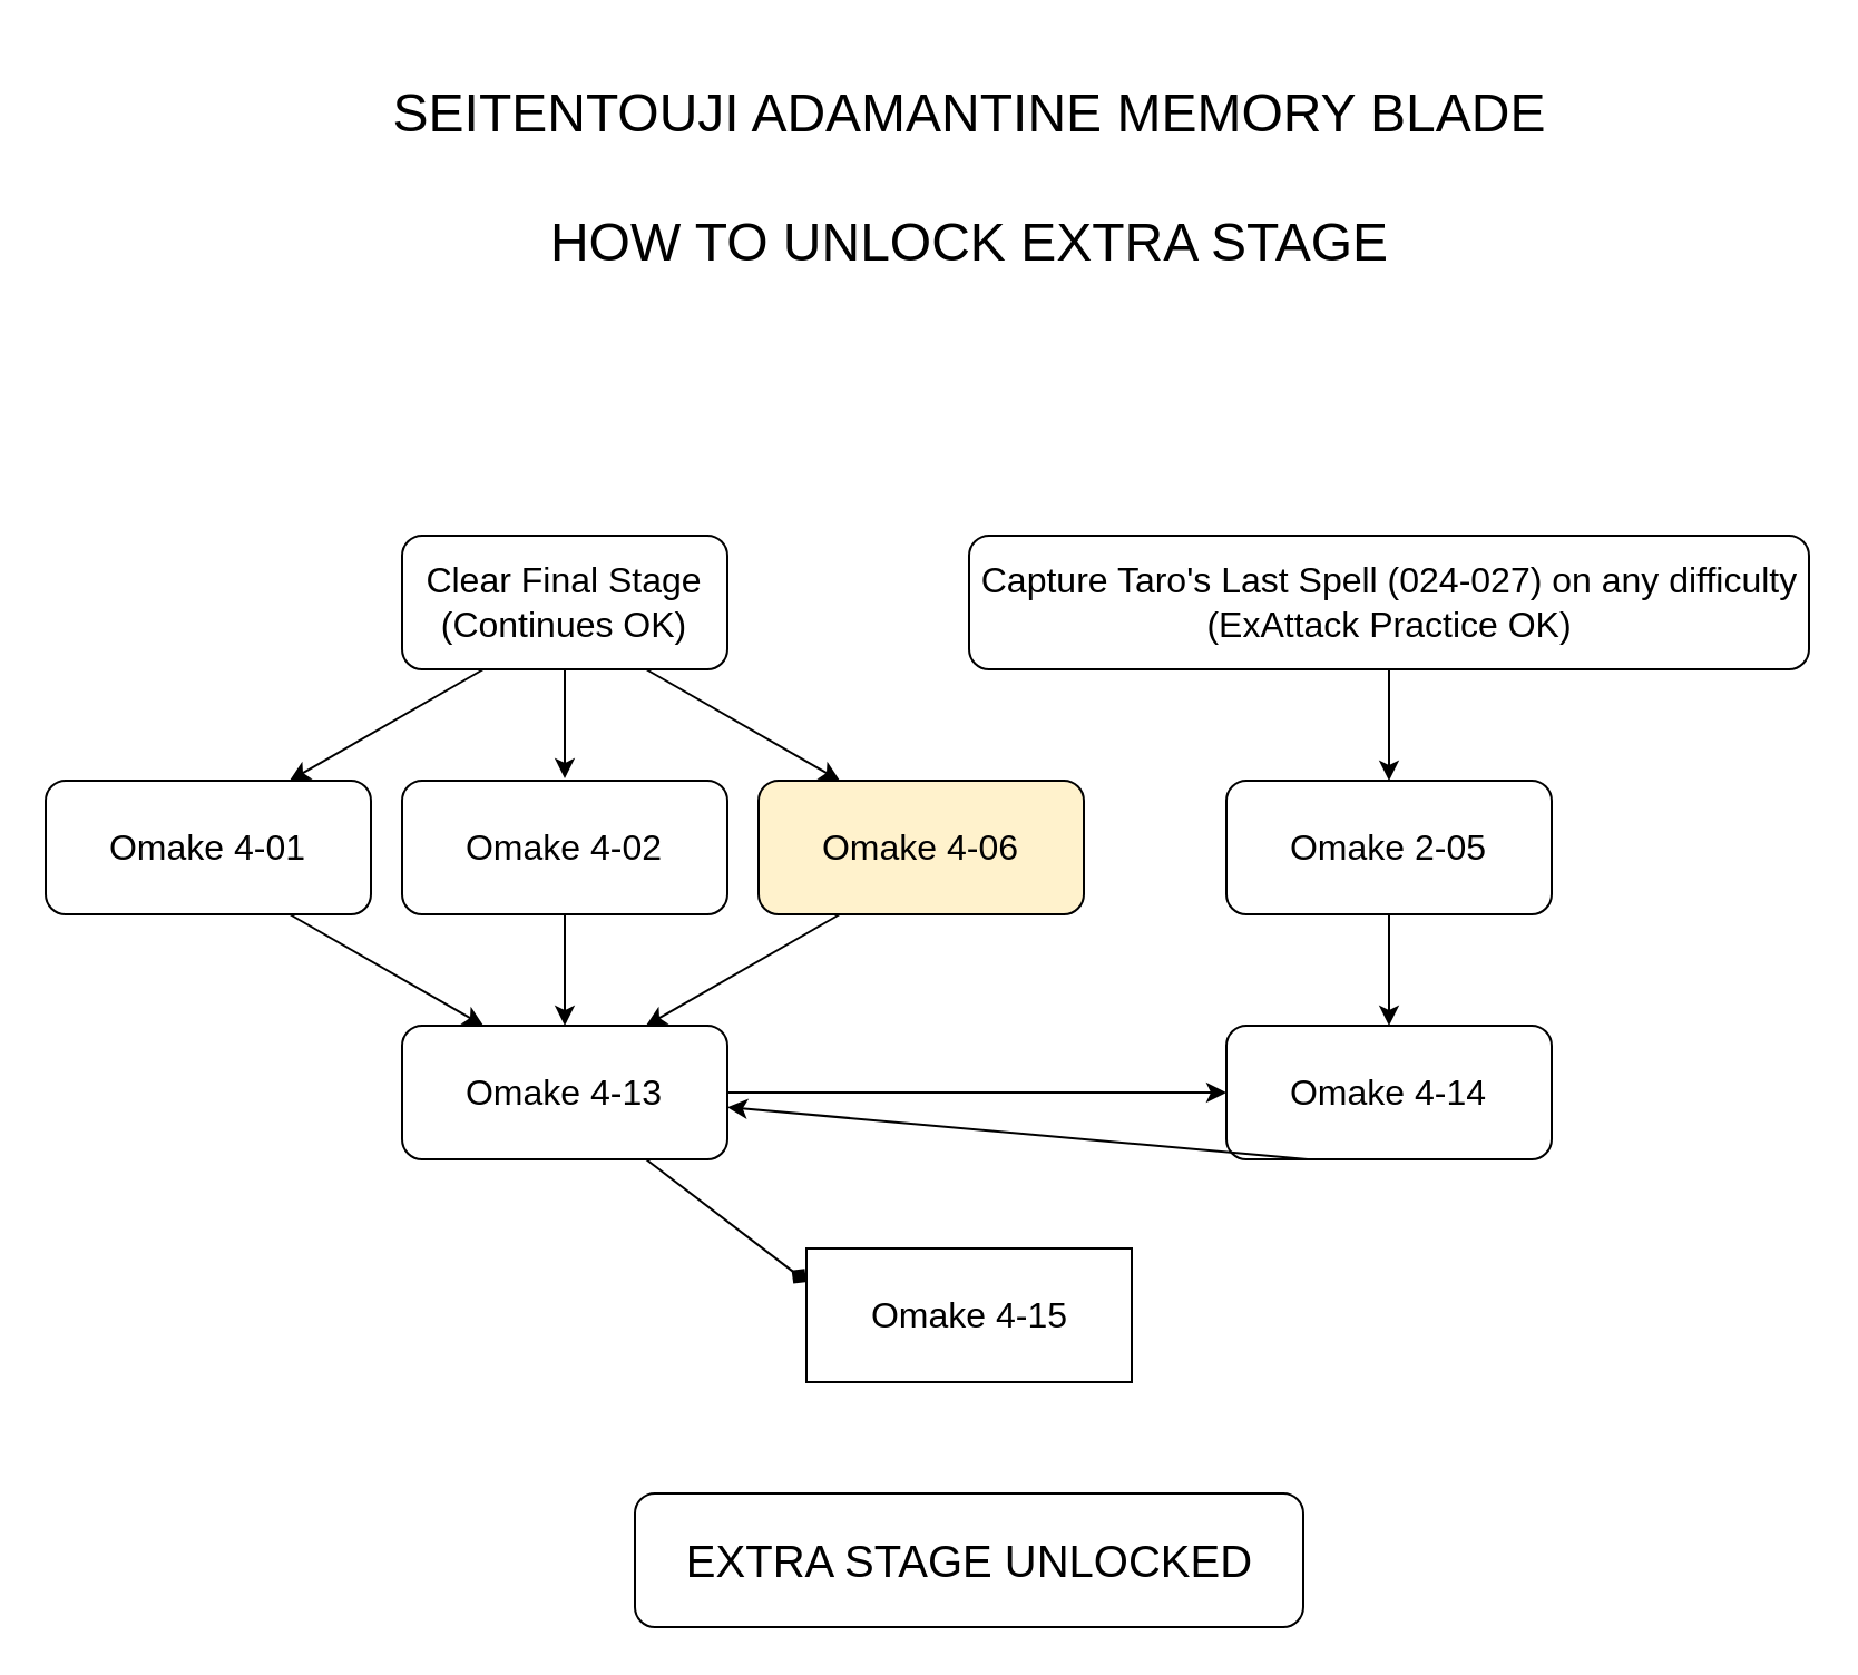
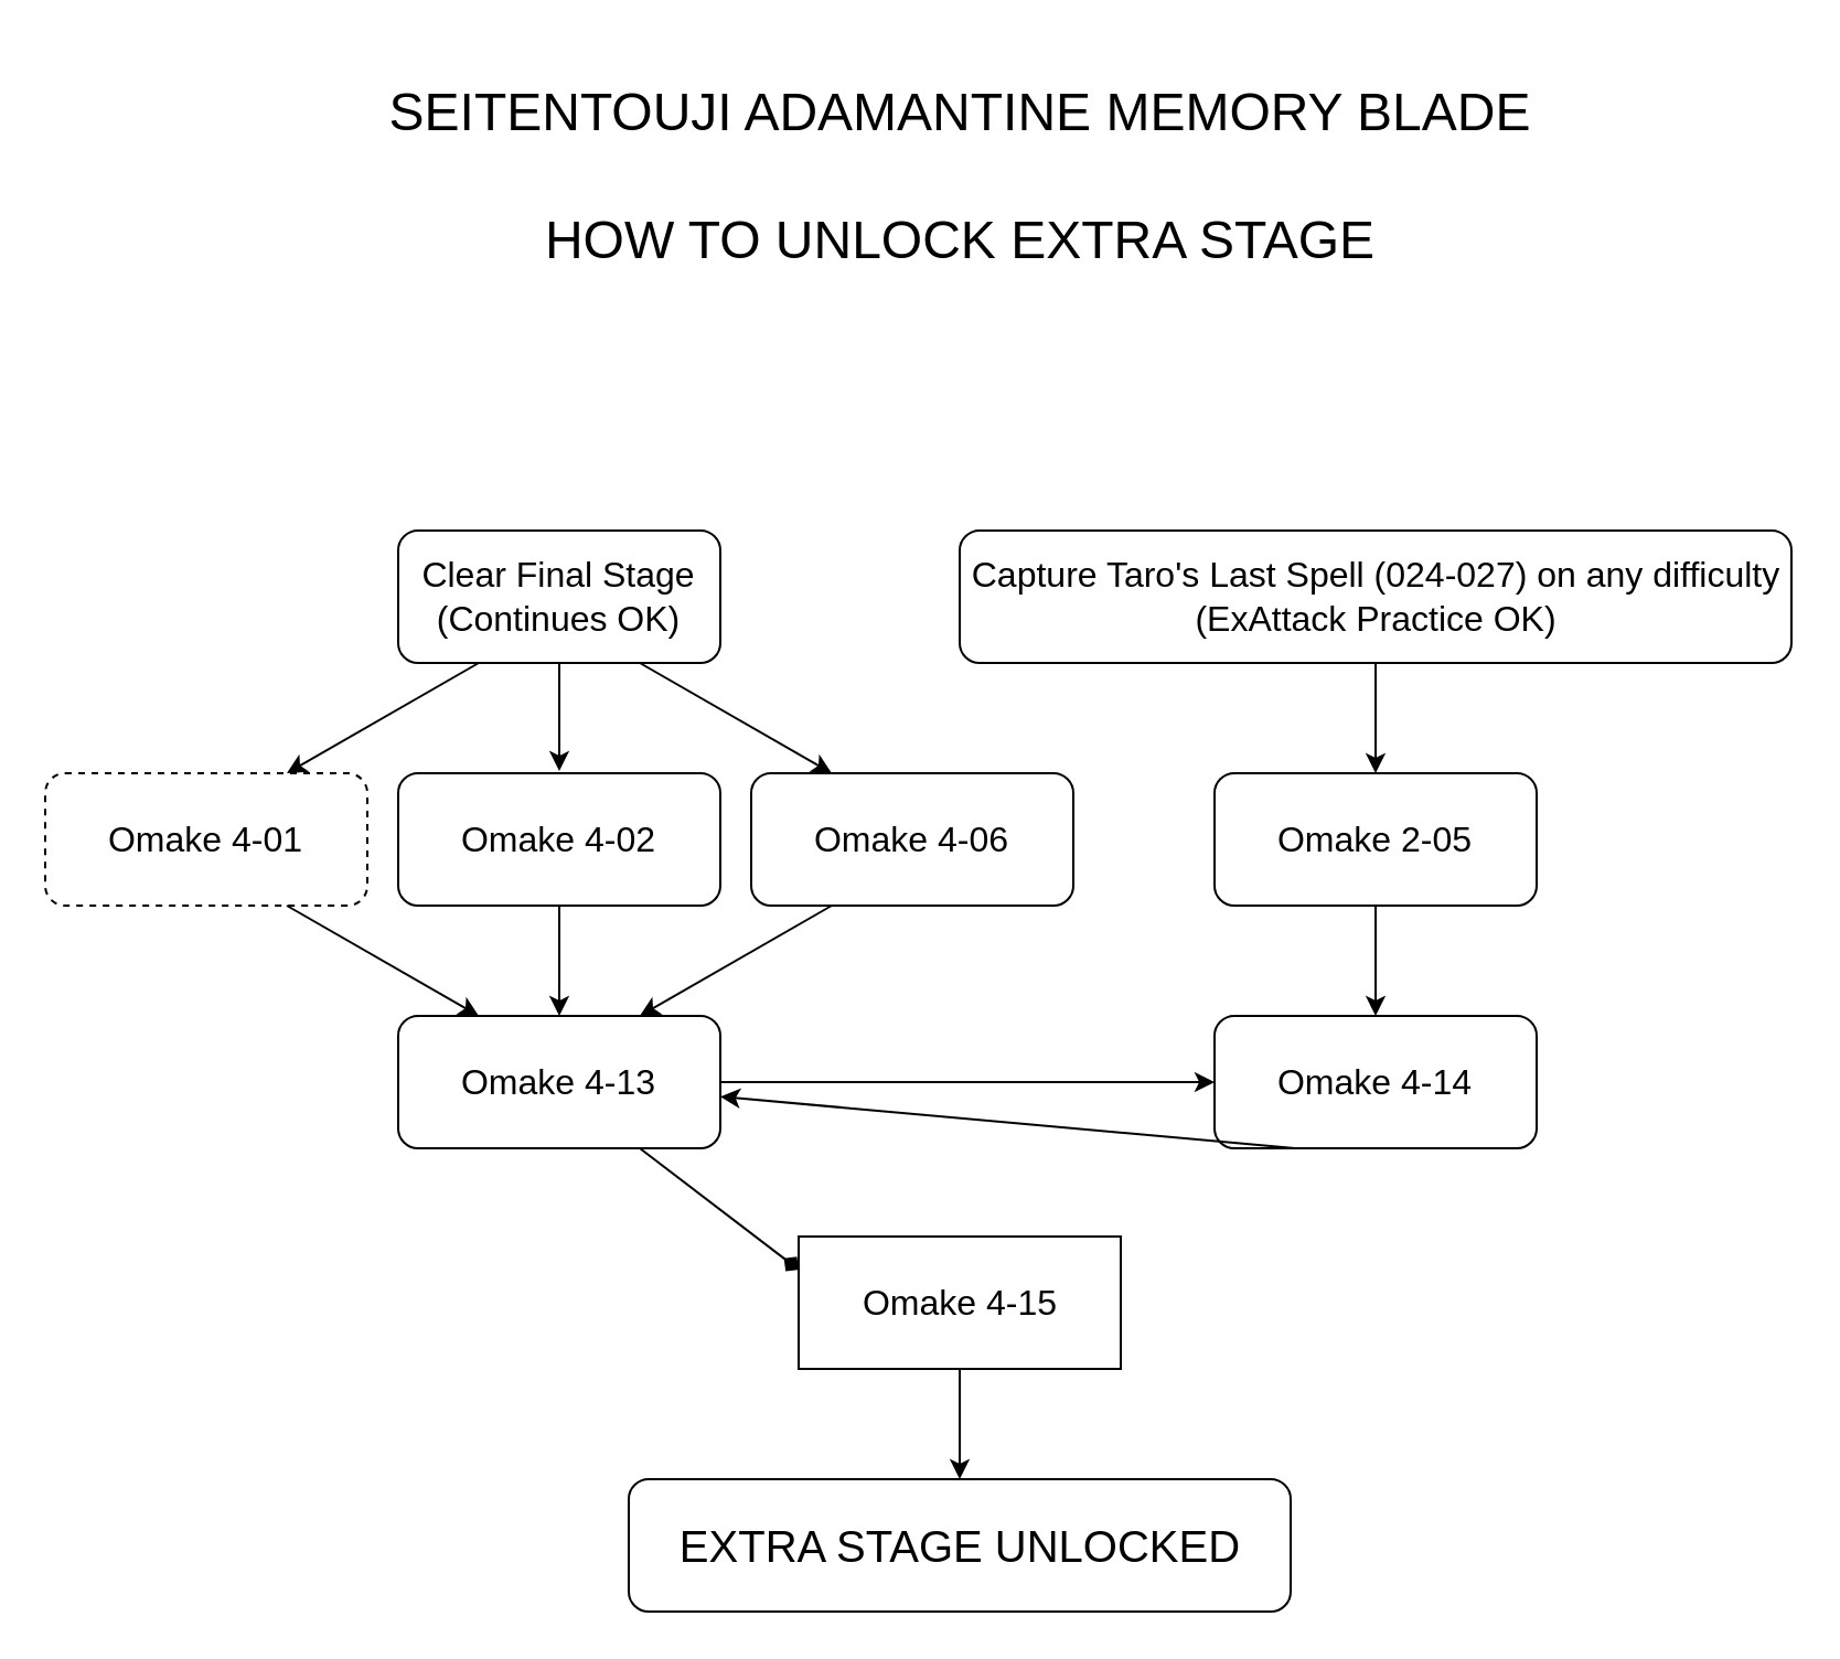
- <mxCell id="13" value="Omake 4-01" style="rounded=1;whiteSpace=wrap;html=1;fontSize=16;" vertex="1" parent="1"><mxGeometry x="20" y="350" width="146" height="60" as="geometry" /></mxCell>
+ <mxCell id="13" value="Omake 4-01" style="rounded=1;whiteSpace=wrap;html=1;fontSize=16;dashed=1;" vertex="1" parent="1"><mxGeometry x="20" y="350" width="146" height="60" as="geometry" /></mxCell>
- <mxCell id="14" value="Omake 4-06" style="rounded=1;whiteSpace=wrap;html=1;fontSize=16;fillColor=#fff2cc;" vertex="1" parent="1"><mxGeometry x="340" y="350" width="146" height="60" as="geometry" /></mxCell>
+ <mxCell id="14" value="Omake 4-06" style="rounded=1;whiteSpace=wrap;html=1;fontSize=16;" vertex="1" parent="1"><mxGeometry x="340" y="350" width="146" height="60" as="geometry" /></mxCell>
+ <mxCell id="3" value="" style="edgeStyle=orthogonalEdgeStyle;rounded=0;orthogonalLoop=1;jettySize=auto;html=1;fontSize=16;" edge="1" parent="1" source="4" target="2"><mxGeometry relative="1" as="geometry" /></mxCell>
